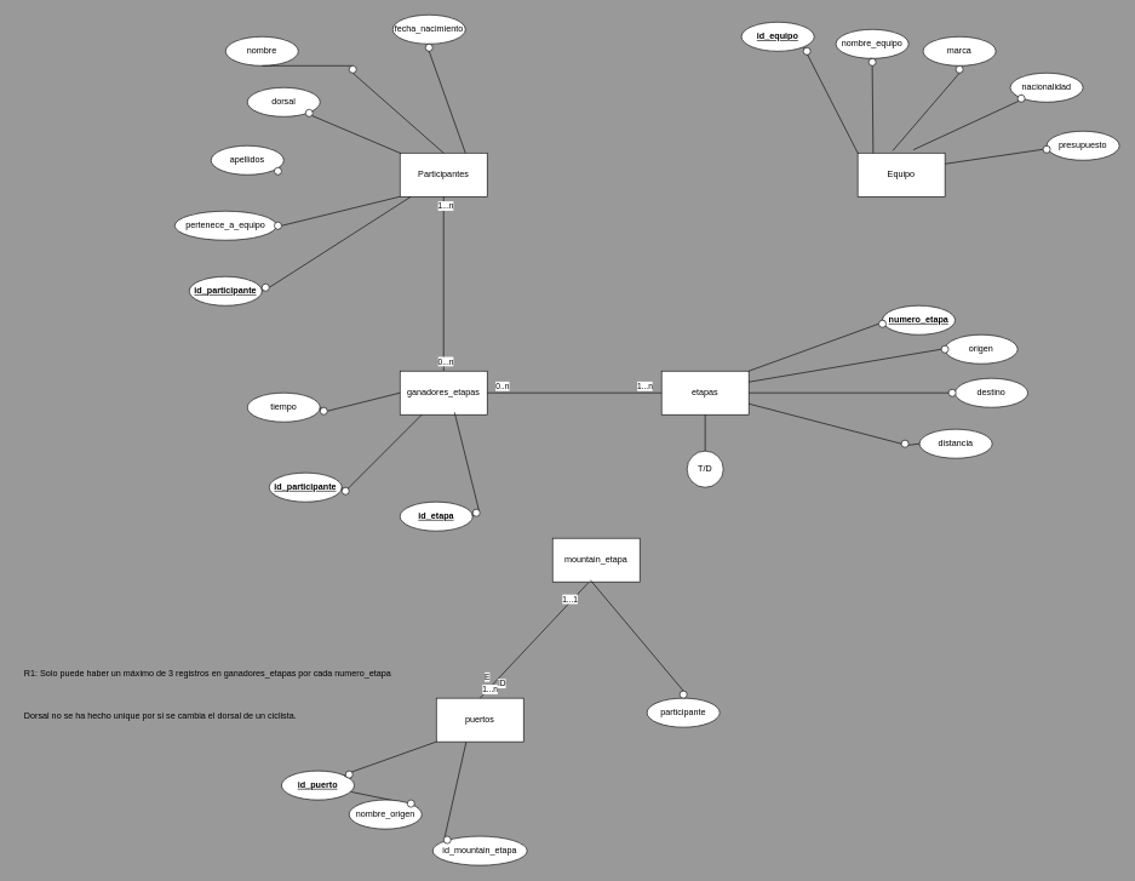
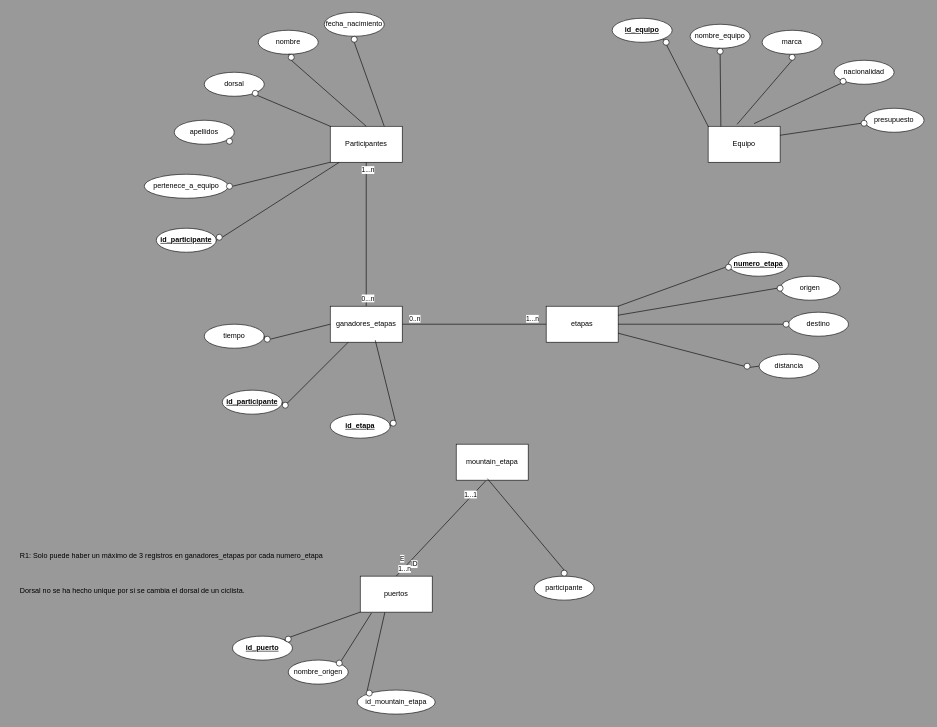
- <mxCell id="9" value="nombre" style="ellipse;whiteSpace=wrap;html=1;" vertex="1" parent="1"><mxGeometry x="310" y="50" width="100" height="40" as="geometry" /></mxCell>
+ <mxCell id="9" value="nombre" style="ellipse;whiteSpace=wrap;html=1;" vertex="1" parent="1"><mxGeometry x="430" y="50" width="100" height="40" as="geometry" /></mxCell>
- <mxCell id="47" style="edgeStyle=none;html=1;exitX=0.5;exitY=0;exitDx=0;exitDy=0;entryX=0.5;entryY=1;entryDx=0;entryDy=0;endArrow=none;endFill=0;" edge="1" parent="1" source="48" target="4"><mxGeometry relative="1" as="geometry" /></mxCell>
- <mxCell id="48" value="T/D" style="ellipse;whiteSpace=wrap;html=1;aspect=fixed;" vertex="1" parent="1"><mxGeometry x="945" y="620" width="50" height="50" as="geometry" /></mxCell>
- <mxCell id="96" style="edgeStyle=none;html=1;exitX=1;exitY=0;exitDx=0;exitDy=0;endArrow=none;endFill=0;" edge="1" parent="1" source="97" target="99"><mxGeometry relative="1" as="geometry" /></mxCell>
+ <mxCell id="96" style="edgeStyle=none;html=1;exitX=1;exitY=0;exitDx=0;exitDy=0;entryX=0.157;entryY=1.024;entryDx=0;entryDy=0;endArrow=none;endFill=0;entryPerimeter=0;" edge="1" parent="1" source="97" target="95"><mxGeometry relative="1" as="geometry" /></mxCell>
